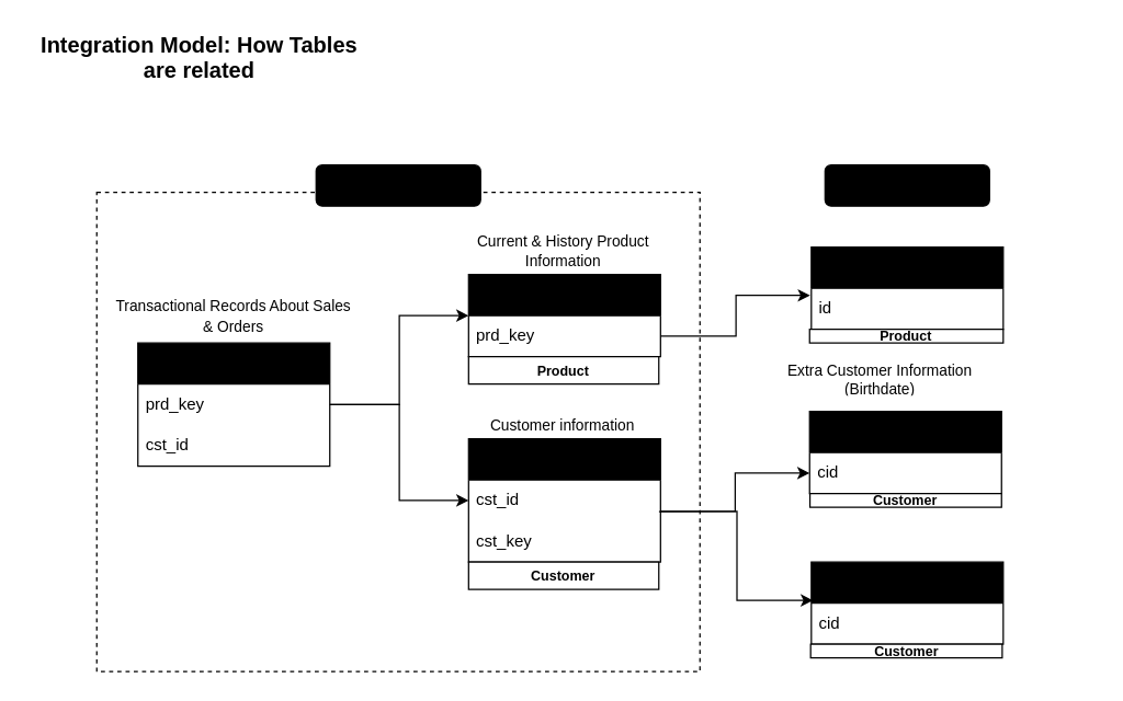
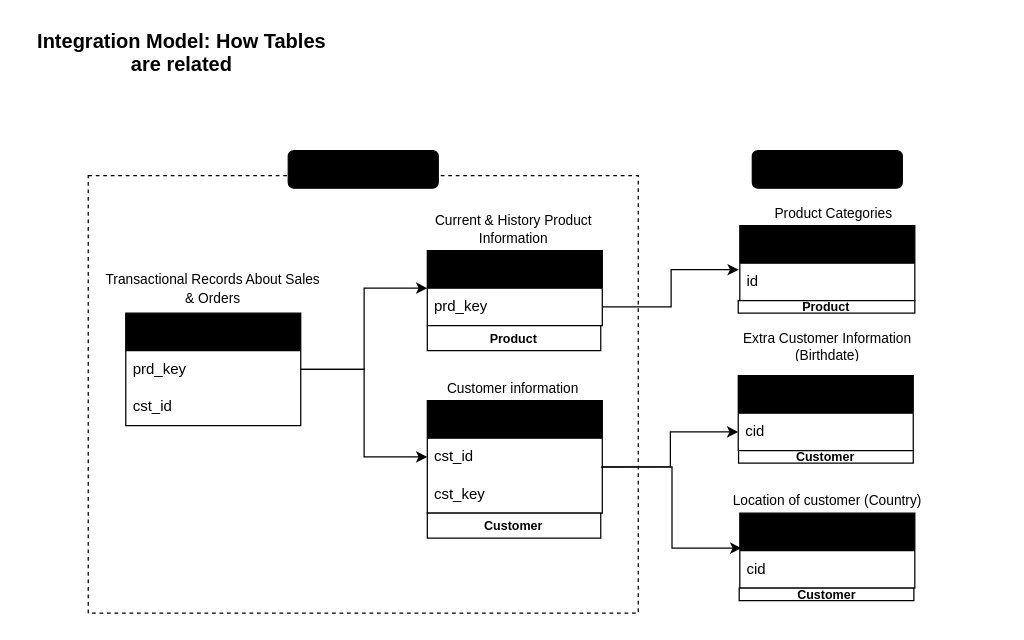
+ <mxCell id="25" value="&lt;font style=&quot;font-size: 11px;&quot;&gt;Product Categories&lt;/font&gt;" style="text;html=1;strokeColor=none;fillColor=none;align=center;verticalAlign=middle;whiteSpace=wrap;overflow=hidden;" parent="1" vertex="1"><mxGeometry x="590" y="160" width="152.5" height="20" as="geometry" /></mxCell>
- <mxCell id="14" value="&lt;font style=&quot;font-size: 11px;&quot;&gt;Extra Customer Information (Birthdate)&lt;/font&gt;" style="text;html=1;strokeColor=none;fillColor=none;align=center;verticalAlign=middle;whiteSpace=wrap;overflow=hidden;" parent="1" vertex="1"><mxGeometry x="565" y="260" width="152.5" height="30" as="geometry" /></mxCell>
+ <mxCell id="14" value="&lt;font style=&quot;font-size: 11px;&quot;&gt;Extra Customer Information (Birthdate)&lt;/font&gt;" style="text;html=1;strokeColor=none;fillColor=none;align=center;verticalAlign=middle;whiteSpace=wrap;overflow=hidden;" parent="1" vertex="1"><mxGeometry x="585" y="260" width="152.5" height="30" as="geometry" /></mxCell>
+ <mxCell id="21" value="&lt;font style=&quot;font-size: 11px;&quot;&gt;Location of customer (Country)&lt;/font&gt;" style="text;html=1;strokeColor=none;fillColor=none;align=center;verticalAlign=middle;whiteSpace=wrap;overflow=hidden;" parent="1" vertex="1"><mxGeometry x="585" y="390" width="152.5" height="20" as="geometry" /></mxCell>
